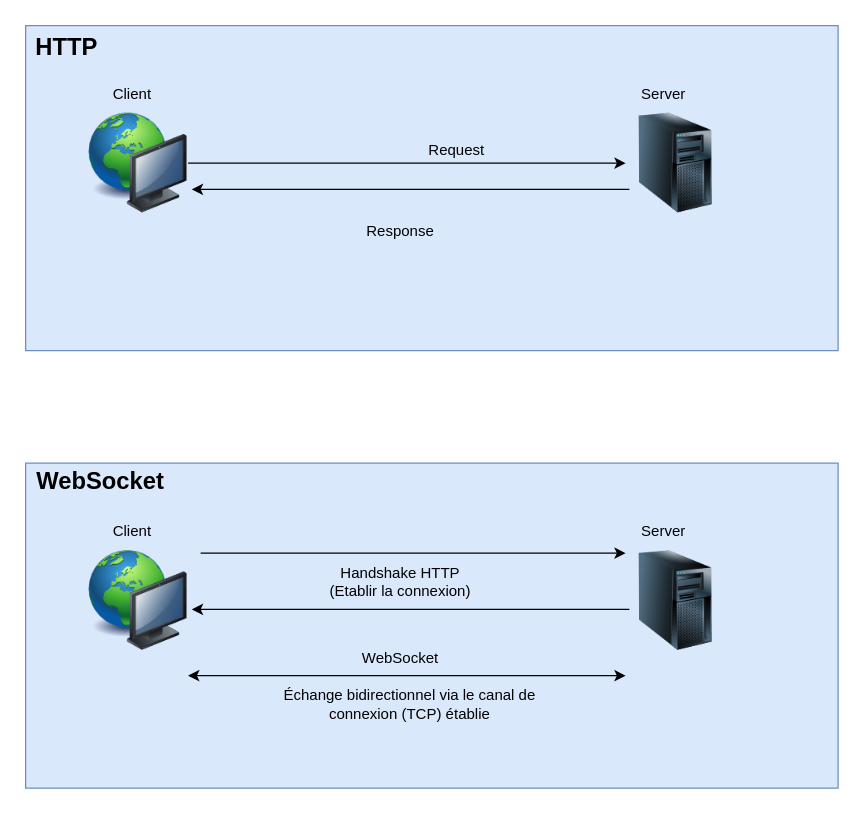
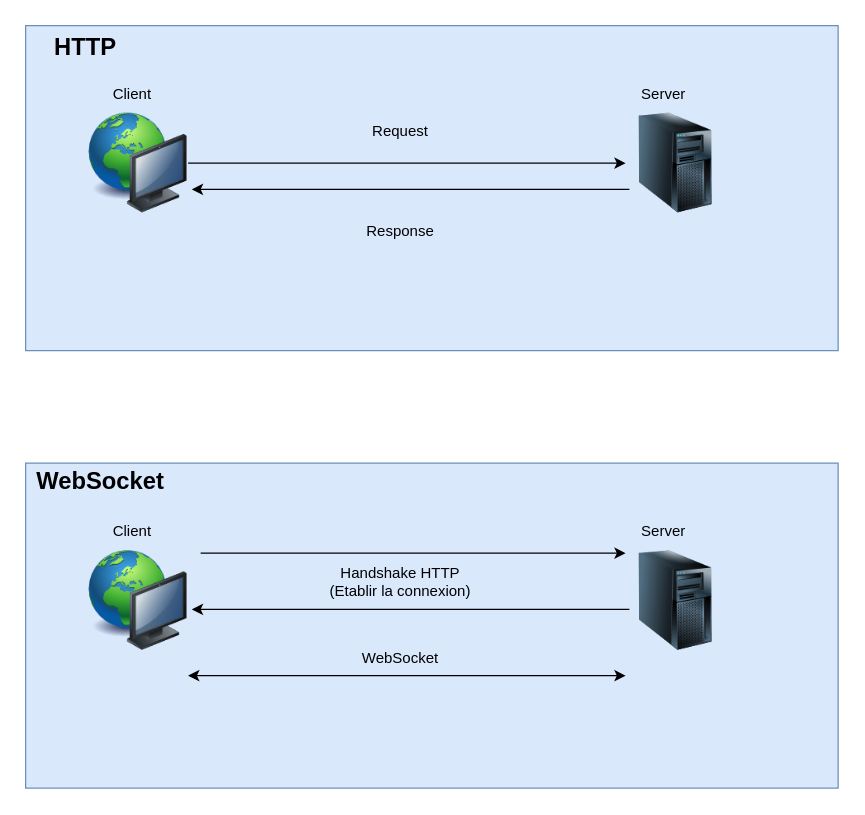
- <mxCell id="9" value="&lt;b&gt;&lt;font style=&quot;font-size: 19px;&quot;&gt;HTTP&lt;/font&gt;&lt;/b&gt;" style="text;html=1;align=center;verticalAlign=middle;whiteSpace=wrap;rounded=0;" vertex="1" parent="1"><mxGeometry x="23" y="23" width="60" height="30" as="geometry" /></mxCell>
+ <mxCell id="9" value="&lt;b&gt;&lt;font style=&quot;font-size: 19px;&quot;&gt;HTTP&lt;/font&gt;&lt;/b&gt;" style="text;html=1;align=center;verticalAlign=middle;whiteSpace=wrap;rounded=0;" vertex="1" parent="1"><mxGeometry x="38" y="23" width="60" height="30" as="geometry" /></mxCell>
- <mxCell id="10" value="Request" style="text;html=1;align=center;verticalAlign=middle;whiteSpace=wrap;rounded=0;" vertex="1" parent="1"><mxGeometry x="335" y="105" width="60" height="30" as="geometry" /></mxCell>
+ <mxCell id="10" value="Request" style="text;html=1;align=center;verticalAlign=middle;whiteSpace=wrap;rounded=0;" vertex="1" parent="1"><mxGeometry x="290" y="90" width="60" height="30" as="geometry" /></mxCell>
- <mxCell id="22" value="Échange bidirectionnel via le canal de connexion (TCP) établie" style="text;html=1;align=center;verticalAlign=middle;whiteSpace=wrap;rounded=0;" vertex="1" parent="1"><mxGeometry x="210" y="548" width="235" height="30" as="geometry" /></mxCell>
